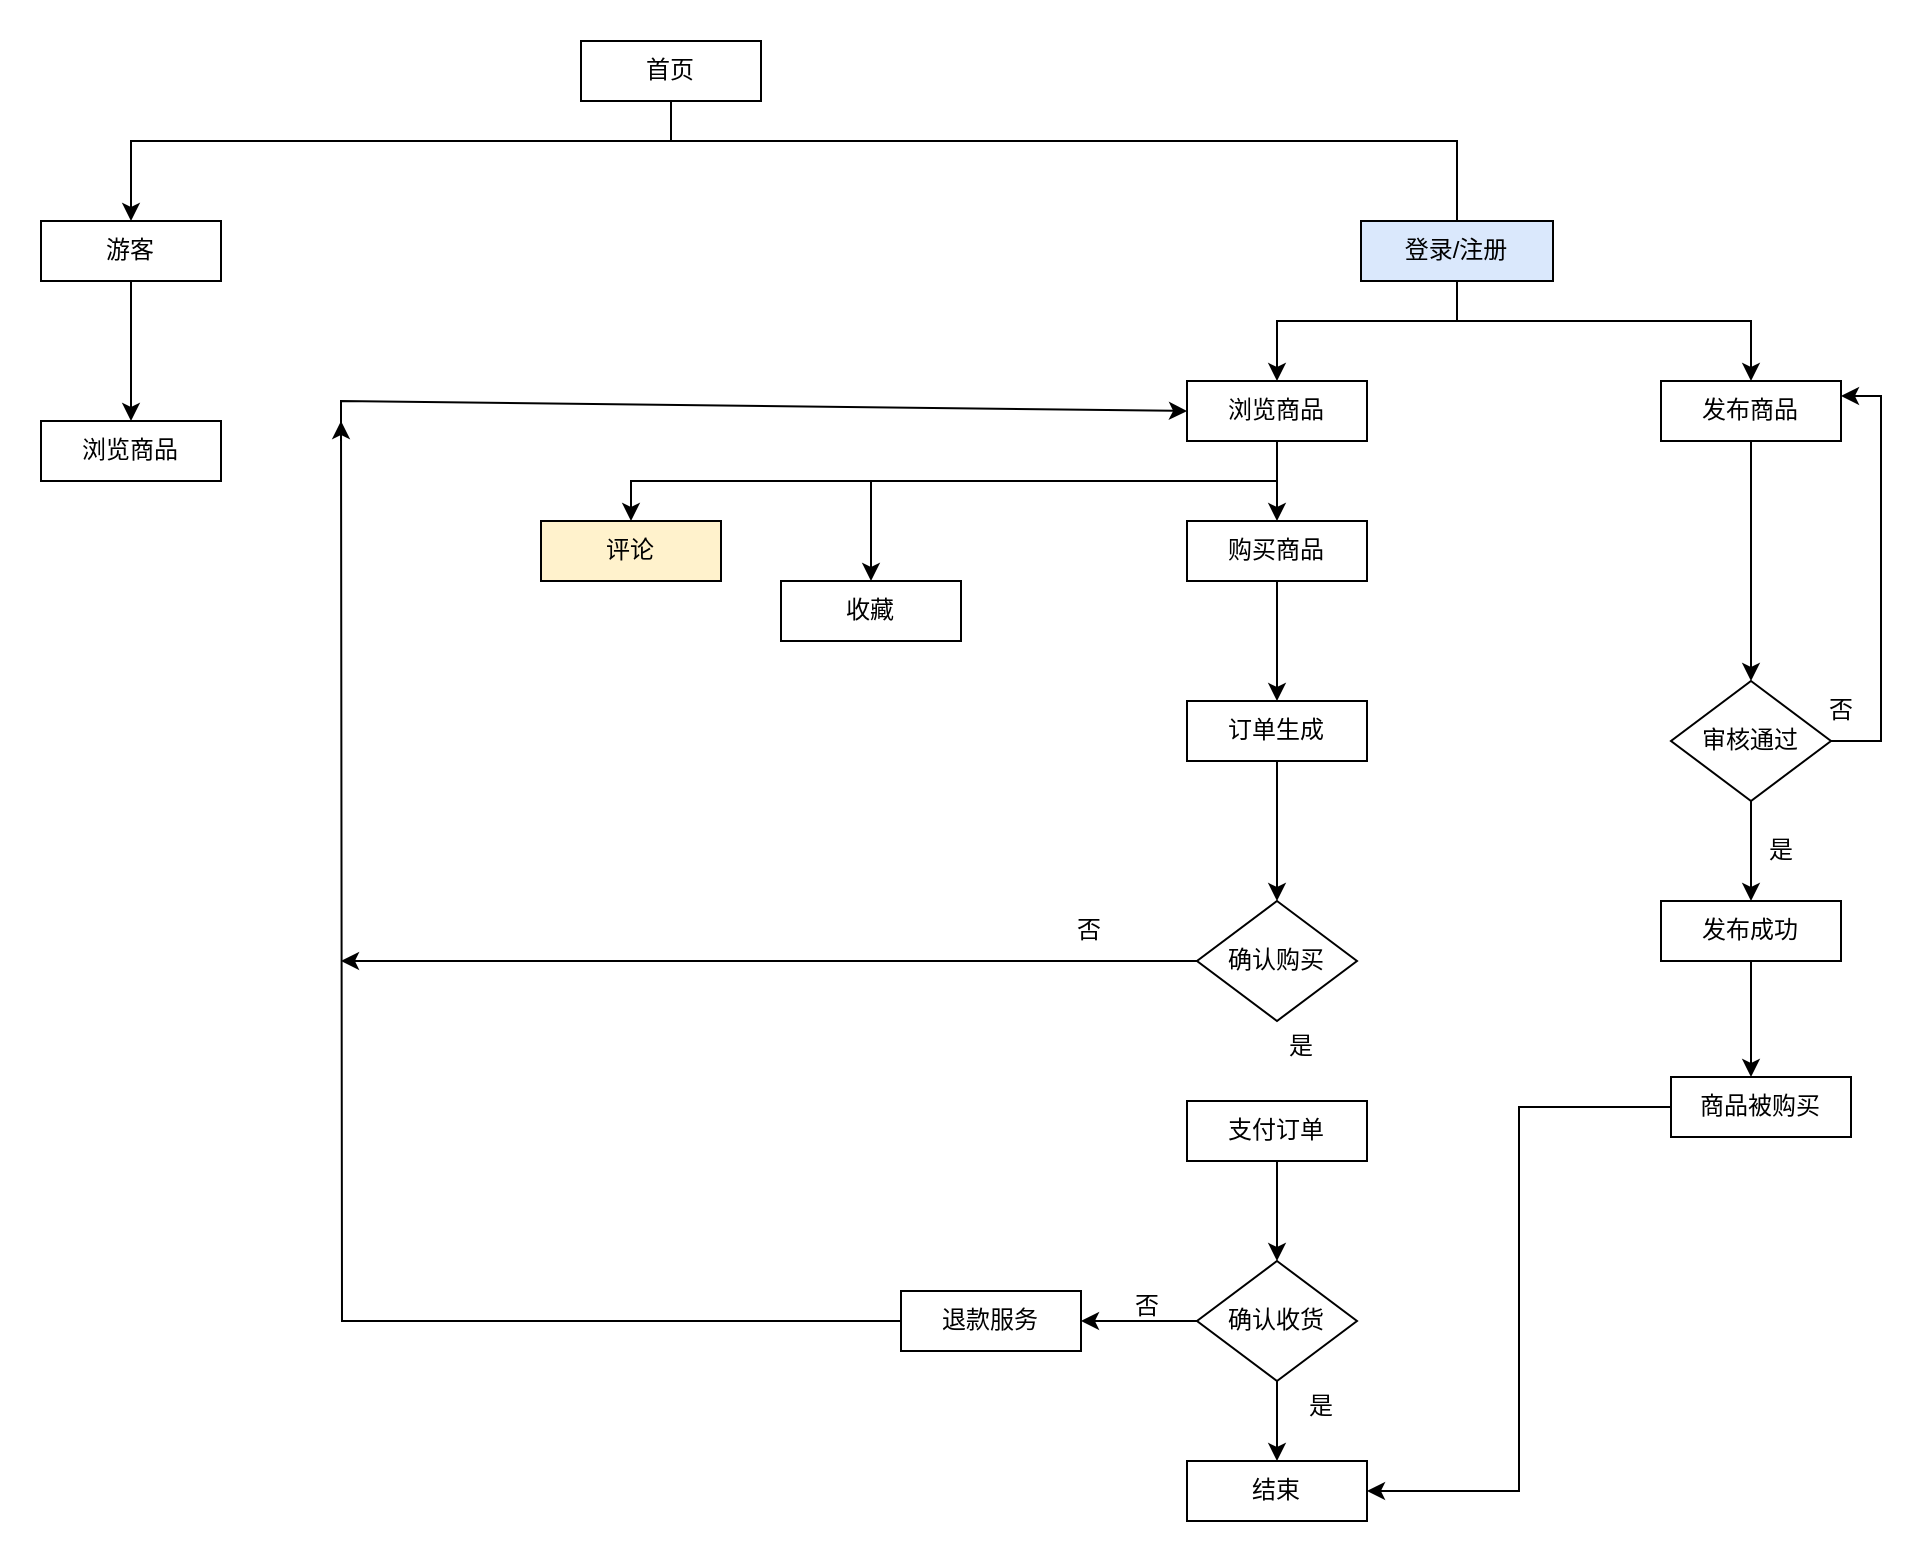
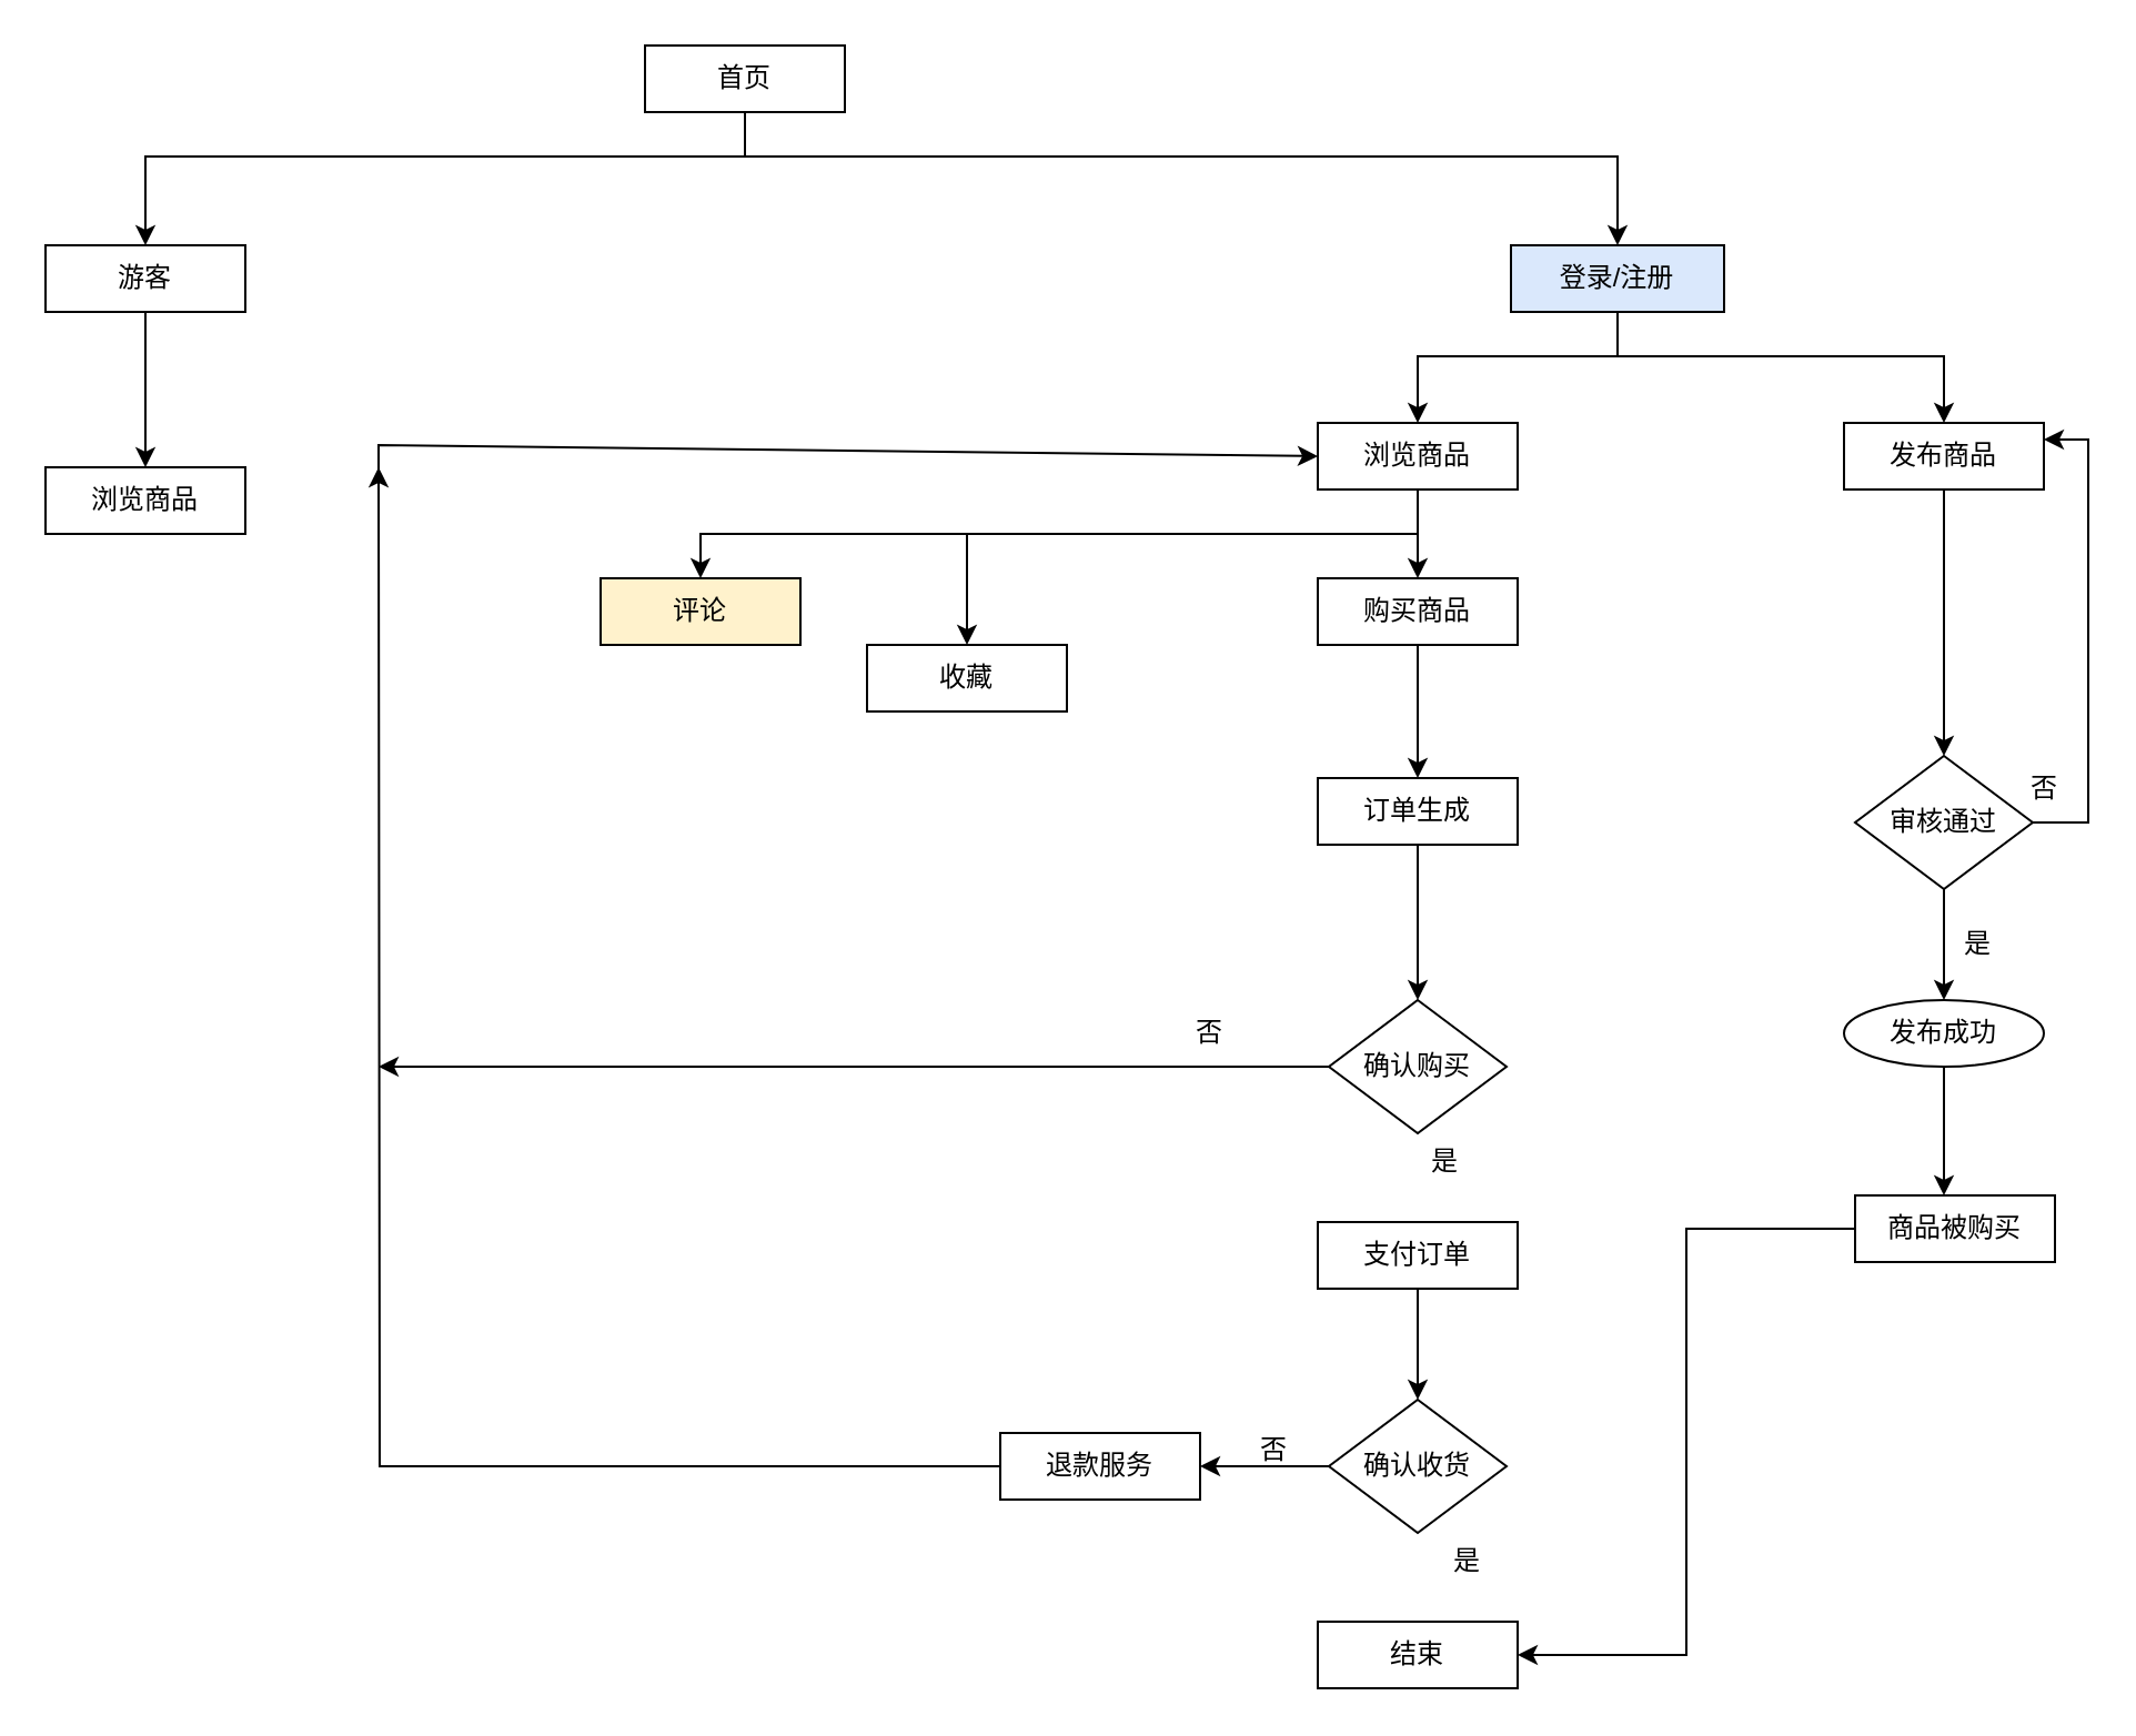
- <mxCell id="3" style="edgeStyle=orthogonalEdgeStyle;rounded=0;orthogonalLoop=1;jettySize=auto;html=1;endArrow=none;" edge="1" parent="1" source="4" target="9"><mxGeometry relative="1" as="geometry"><Array as="points"><mxPoint x="335" y="70" /><mxPoint x="728" y="70" /></Array></mxGeometry></mxCell>
+ <mxCell id="3" style="edgeStyle=orthogonalEdgeStyle;rounded=0;orthogonalLoop=1;jettySize=auto;html=1;" edge="1" parent="1" source="4" target="9"><mxGeometry relative="1" as="geometry"><Array as="points"><mxPoint x="335" y="70" /><mxPoint x="728" y="70" /></Array></mxGeometry></mxCell>
- <mxCell id="25" value="发布成功" style="rounded=0;whiteSpace=wrap;html=1;" parent="1" vertex="1"><mxGeometry x="830" y="450" width="90" height="30" as="geometry" /></mxCell>
+ <mxCell id="25" value="发布成功" style="ellipse;whiteSpace=wrap;html=1;" parent="1" vertex="1"><mxGeometry x="830" y="450" width="90" height="30" as="geometry" /></mxCell>
- <mxCell id="36" style="edgeStyle=orthogonalEdgeStyle;rounded=0;orthogonalLoop=1;jettySize=auto;html=1;entryX=0.5;entryY=0;entryDx=0;entryDy=0;" parent="1" source="38" target="39" edge="1"><mxGeometry relative="1" as="geometry" /></mxCell>
